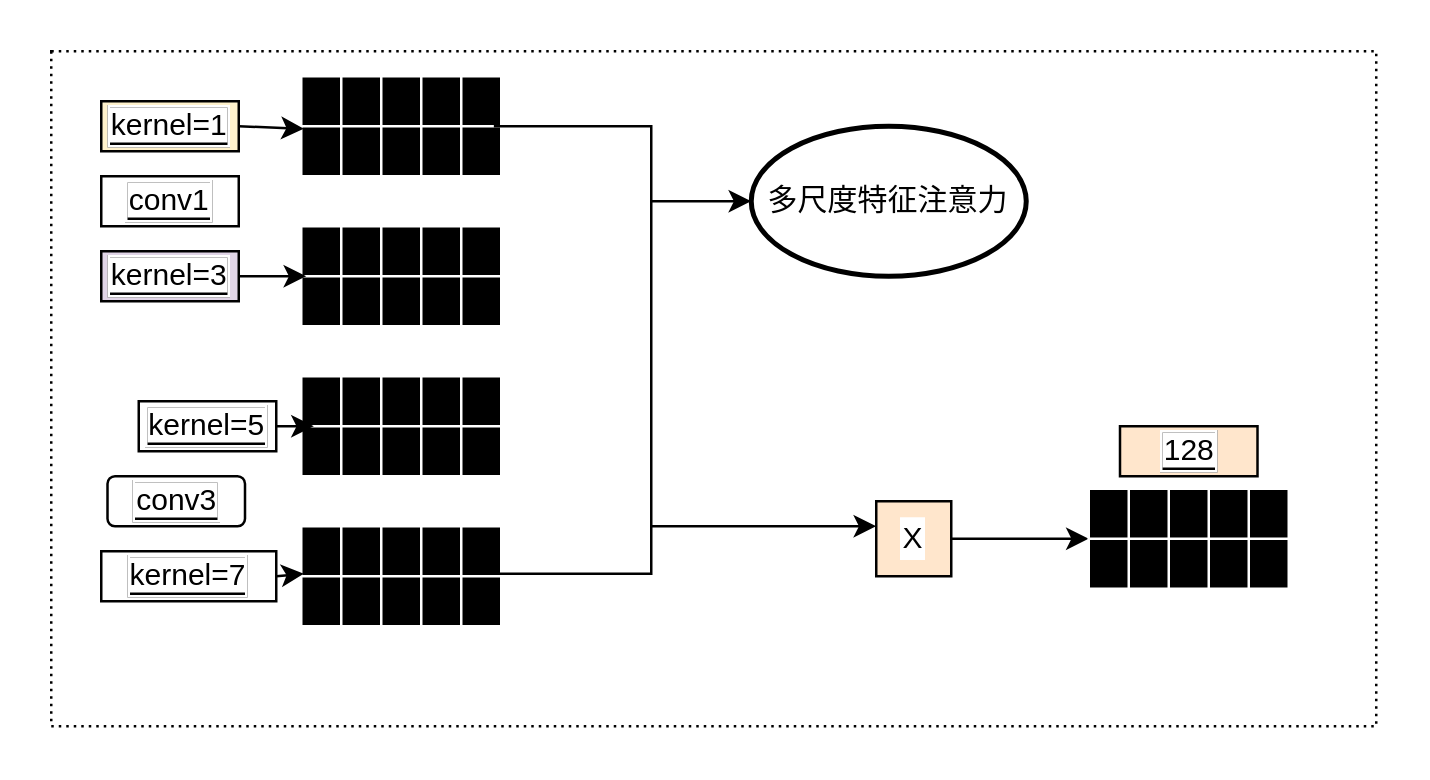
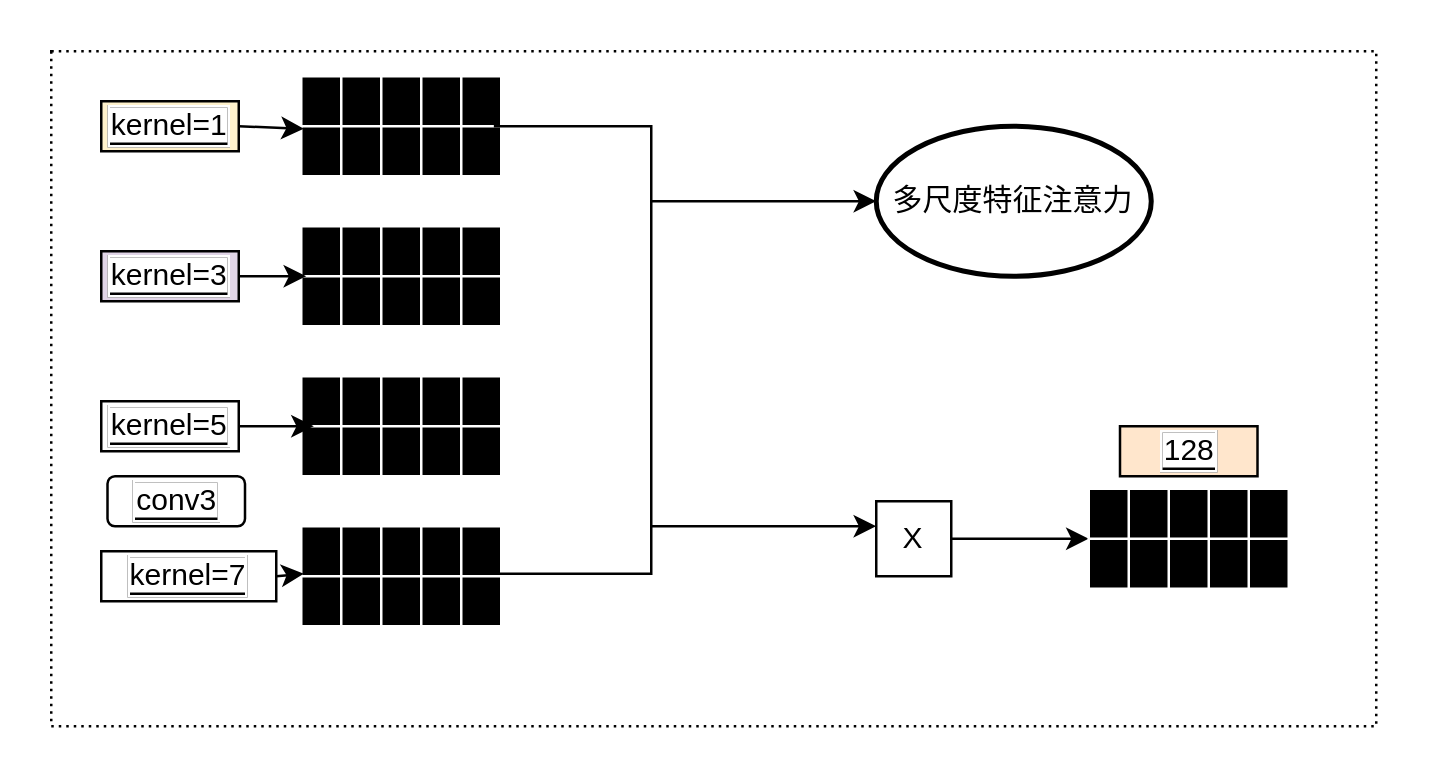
- <mxCell id="83" value="&lt;span style=&quot;background-color: rgb(255, 255, 255);&quot;&gt;conv1&lt;/span&gt;" style="rounded=0;whiteSpace=wrap;html=1;labelBackgroundColor=#000000;labelBorderColor=#FFFFFF;strokeColor=#000000;fontColor=#000000;fillColor=#FFFFFF;" vertex="1" parent="1"><mxGeometry x="40" y="70" width="55" height="20" as="geometry" /></mxCell>
- <mxCell id="65" value="多尺度特征注意力" style="strokeWidth=2;html=1;shape=mxgraph.flowchart.start_1;whiteSpace=wrap;labelBackgroundColor=#FFFFFF;labelBorderColor=#FFFFFF;strokeColor=#000000;fontColor=#000000;fillColor=#FFFFFF;" vertex="1" parent="1"><mxGeometry x="300" y="50" width="110" height="60" as="geometry" /></mxCell>
+ <mxCell id="65" value="多尺度特征注意力" style="strokeWidth=2;html=1;shape=mxgraph.flowchart.start_1;whiteSpace=wrap;labelBackgroundColor=#FFFFFF;labelBorderColor=#FFFFFF;strokeColor=#000000;fontColor=#000000;fillColor=#FFFFFF;" vertex="1" parent="1"><mxGeometry x="350" y="50" width="110" height="60" as="geometry" /></mxCell>
- <mxCell id="60" value="&lt;span style=&quot;background-color: rgb(255, 255, 255);&quot;&gt;kernel=5&lt;/span&gt;" style="rounded=0;whiteSpace=wrap;html=1;labelBackgroundColor=#000000;labelBorderColor=#FFFFFF;strokeColor=#000000;fontColor=#000000;fillColor=#FFFFFF;" vertex="1" parent="1"><mxGeometry x="55" y="160" width="55" height="20" as="geometry" /></mxCell>
+ <mxCell id="60" value="&lt;span style=&quot;background-color: rgb(255, 255, 255);&quot;&gt;kernel=5&lt;/span&gt;" style="rounded=0;whiteSpace=wrap;html=1;labelBackgroundColor=#000000;labelBorderColor=#FFFFFF;strokeColor=#000000;fontColor=#000000;fillColor=#FFFFFF;" vertex="1" parent="1"><mxGeometry x="40" y="160" width="55" height="20" as="geometry" /></mxCell>
- <mxCell id="68" value="X" style="whiteSpace=wrap;html=1;align=center;labelBackgroundColor=#FFFFFF;labelBorderColor=#FFFFFF;strokeColor=#000000;fontColor=#000000;fillColor=#ffe6cc;" vertex="1" parent="1"><mxGeometry x="350" y="200" width="30" height="30" as="geometry" /></mxCell>
+ <mxCell id="68" value="X" style="whiteSpace=wrap;html=1;align=center;labelBackgroundColor=#FFFFFF;labelBorderColor=#FFFFFF;strokeColor=#000000;fontColor=#000000;fillColor=#FFFFFF;" vertex="1" parent="1"><mxGeometry x="350" y="200" width="30" height="30" as="geometry" /></mxCell>
